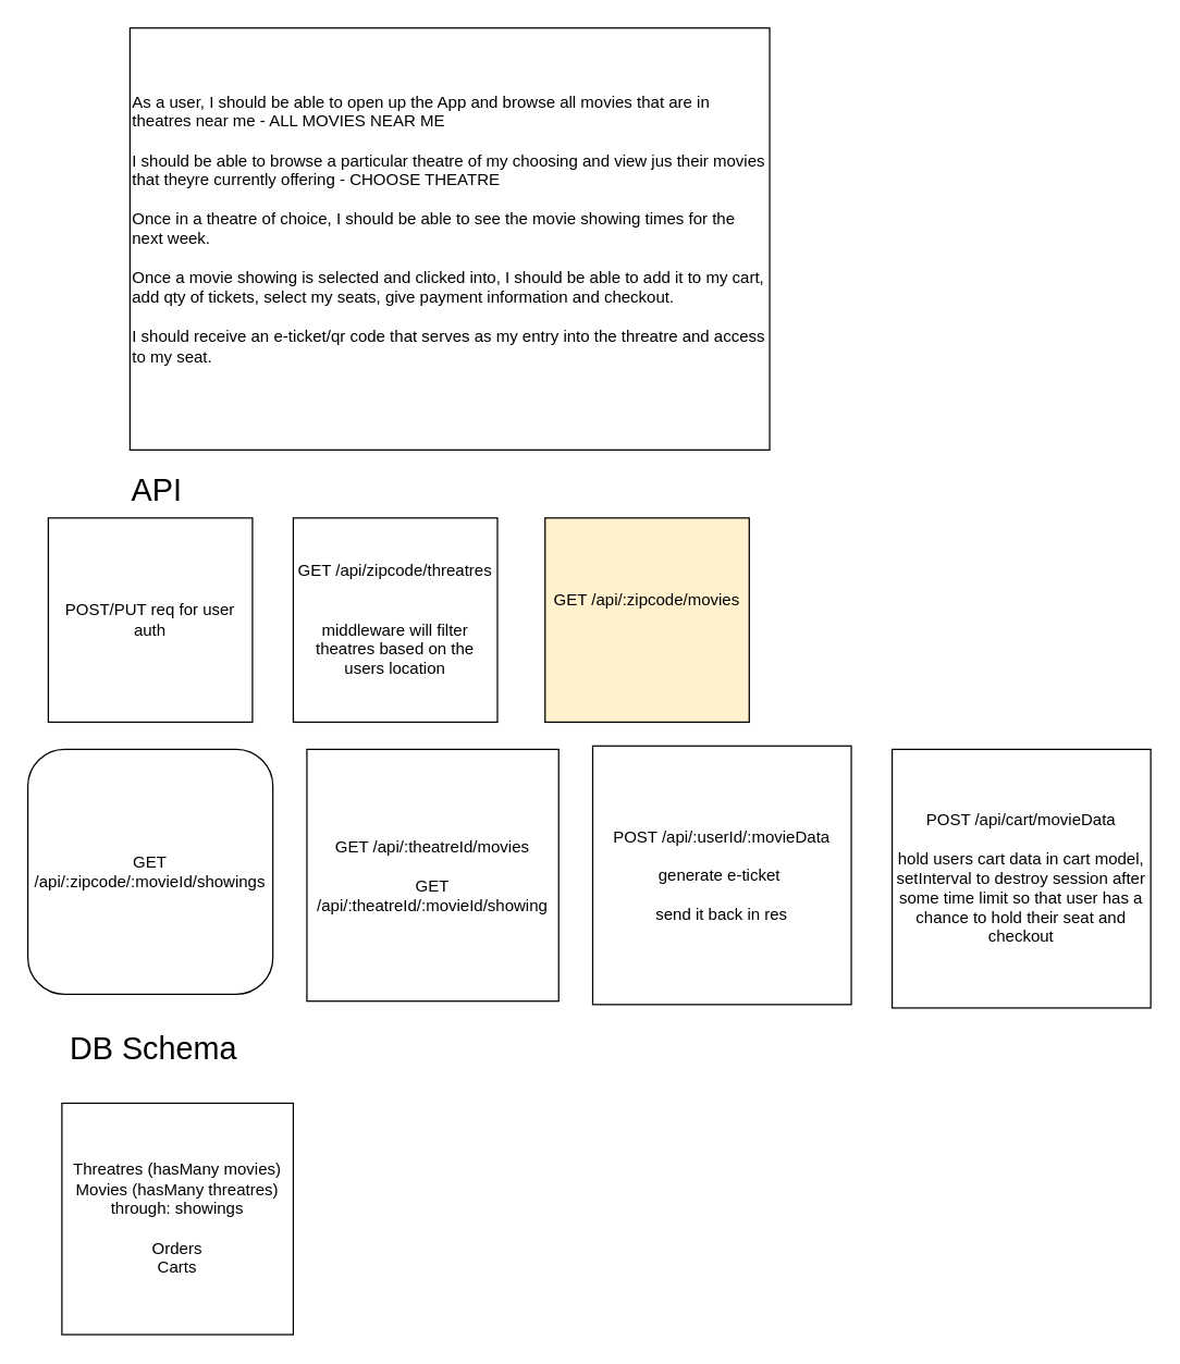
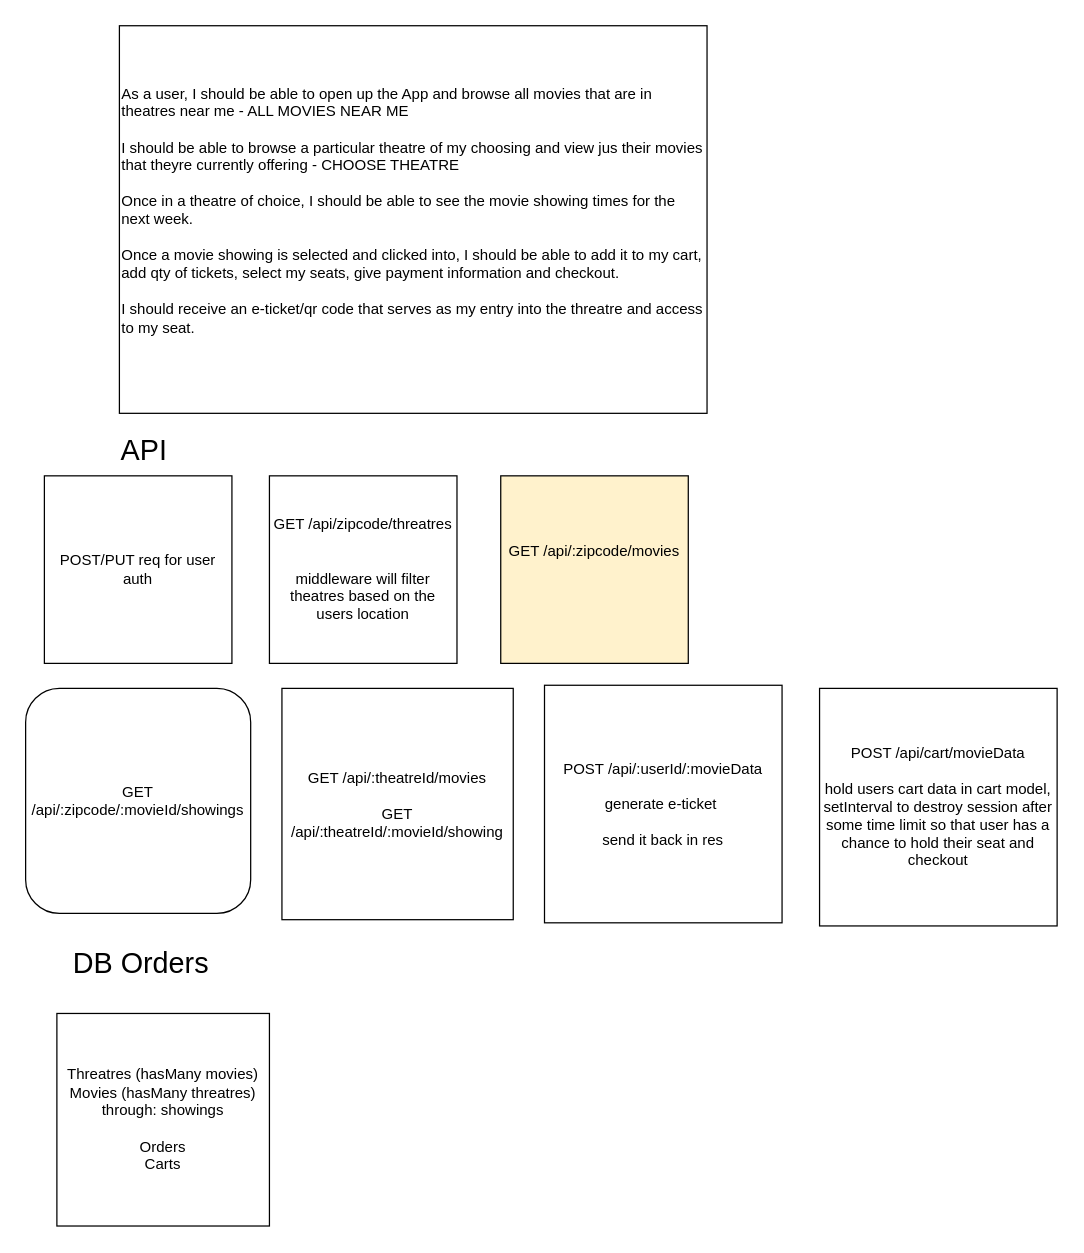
- <mxCell id="5" value="&lt;font style=&quot;font-size: 23px&quot;&gt;DB Schema&lt;/font&gt;" style="text;html=1;strokeColor=none;fillColor=none;align=center;verticalAlign=middle;whiteSpace=wrap;rounded=0;" vertex="1" parent="1"><mxGeometry x="25" y="760" width="175" height="20" as="geometry" /></mxCell>
+ <mxCell id="5" value="&lt;font style=&quot;font-size: 23px&quot;&gt;DB Orders&lt;/font&gt;" style="text;html=1;strokeColor=none;fillColor=none;align=center;verticalAlign=middle;whiteSpace=wrap;rounded=0;" vertex="1" parent="1"><mxGeometry x="25" y="760" width="175" height="20" as="geometry" /></mxCell>
